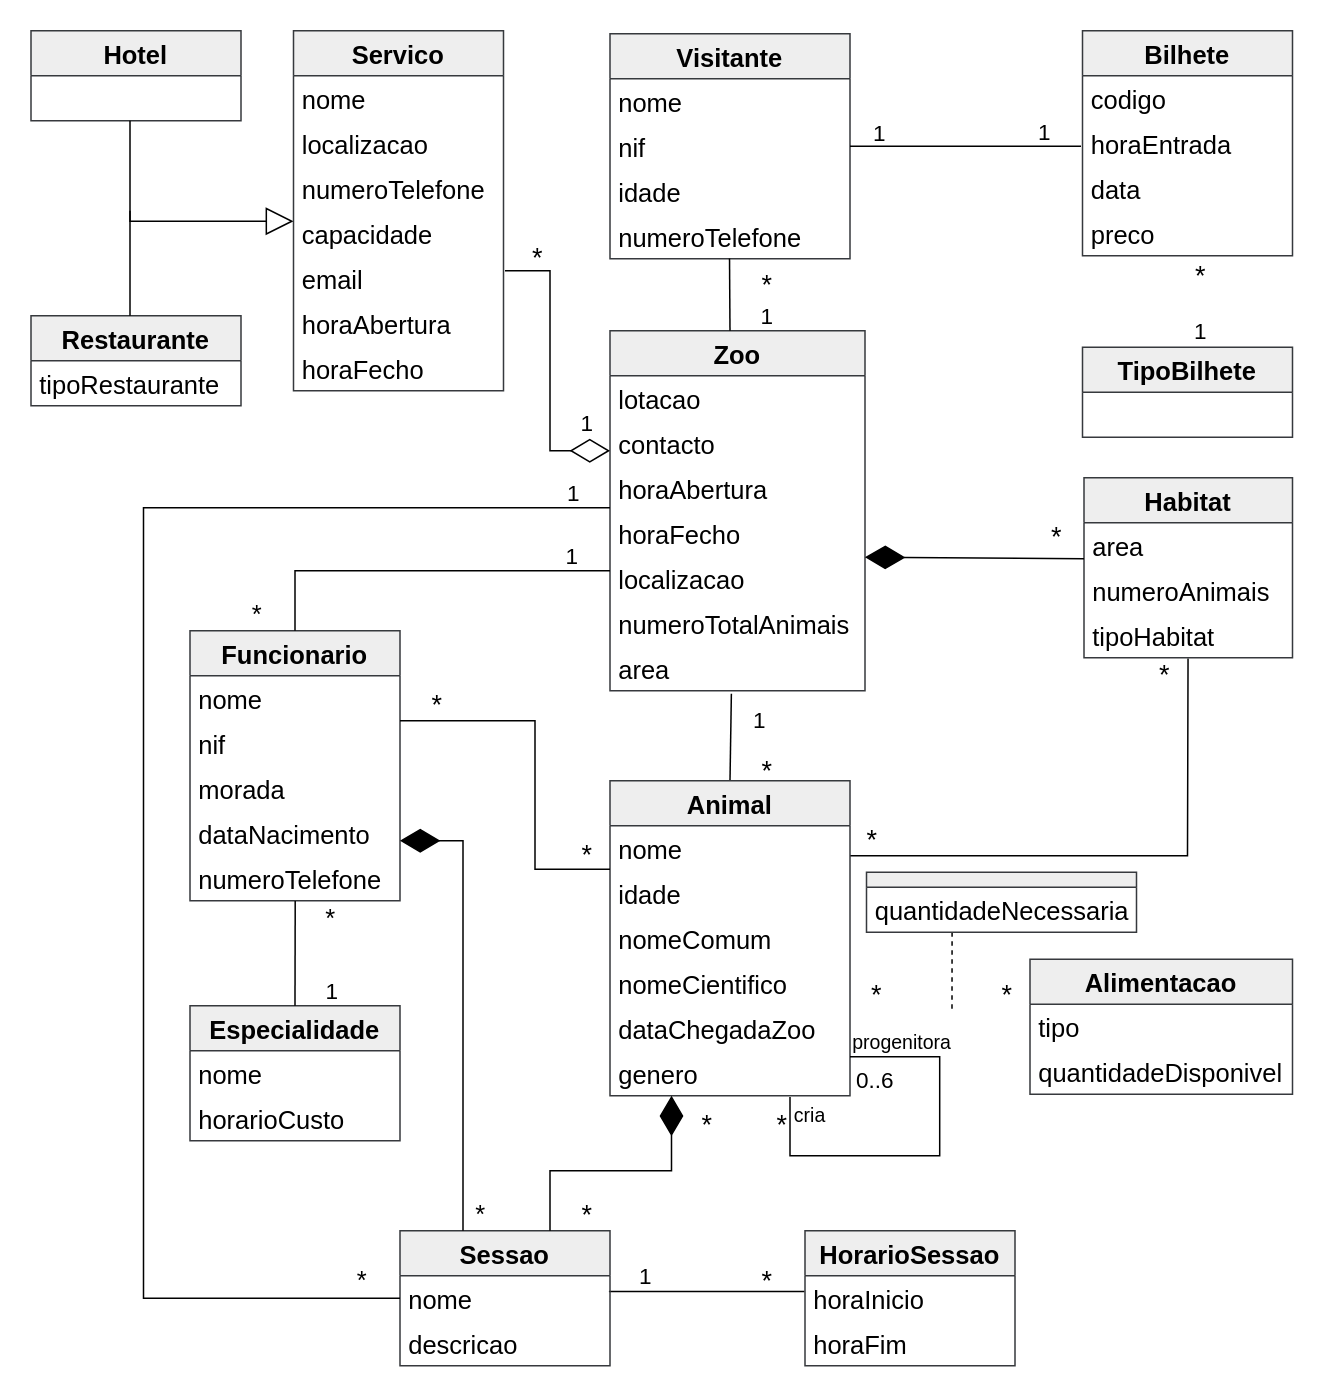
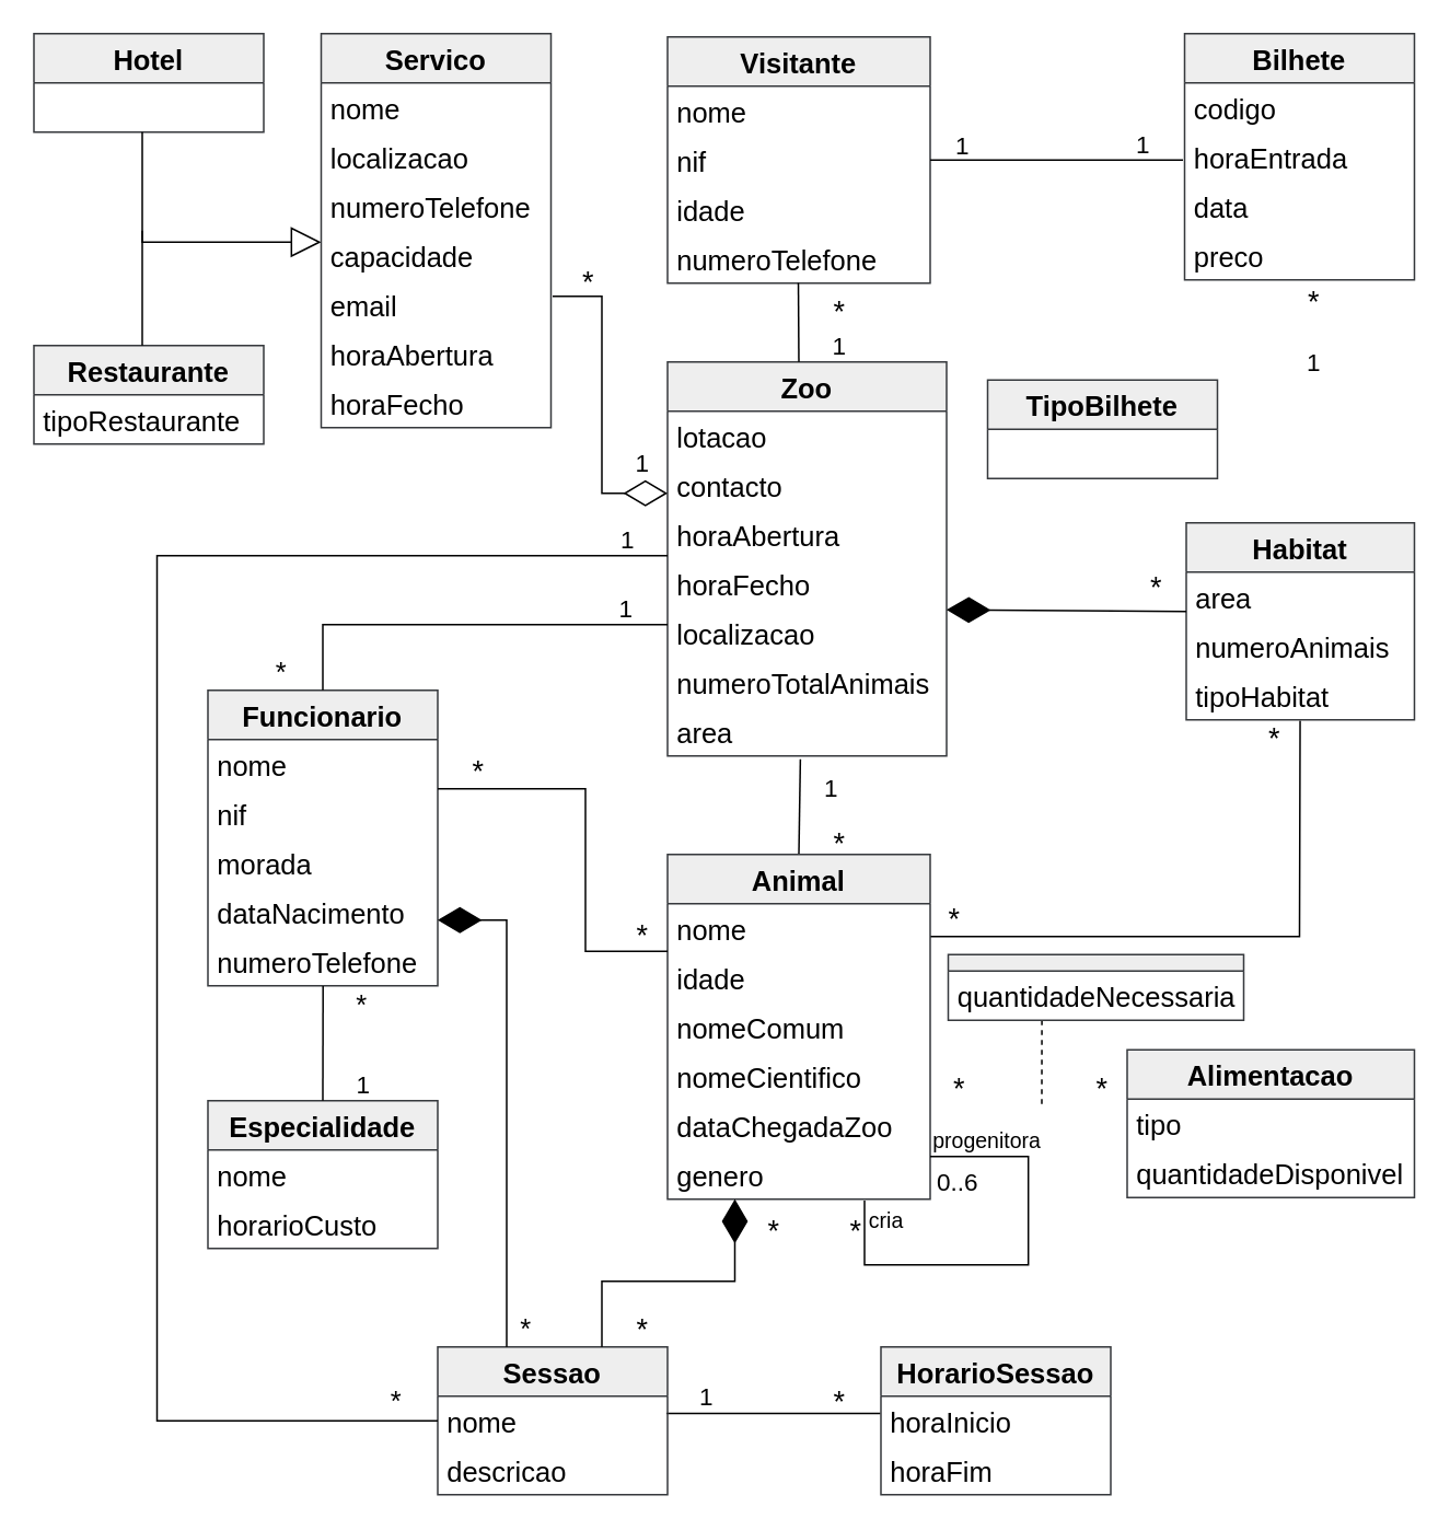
- <mxCell id="21" value="TipoBilhete" style="swimlane;fontStyle=1;childLayout=stackLayout;horizontal=1;startSize=30;horizontalStack=0;resizeParent=1;resizeParentMax=0;resizeLast=0;collapsible=1;marginBottom=0;fontSize=17;fillColor=#eeeeee;strokeColor=#36393d;" parent="1" vertex="1"><mxGeometry x="721" y="231" width="140" height="60" as="geometry" /></mxCell>
+ <mxCell id="21" value="TipoBilhete" style="swimlane;fontStyle=1;childLayout=stackLayout;horizontal=1;startSize=30;horizontalStack=0;resizeParent=1;resizeParentMax=0;resizeLast=0;collapsible=1;marginBottom=0;fontSize=17;fillColor=#eeeeee;strokeColor=#36393d;" parent="1" vertex="1"><mxGeometry x="601" y="231" width="140" height="60" as="geometry" /></mxCell>
